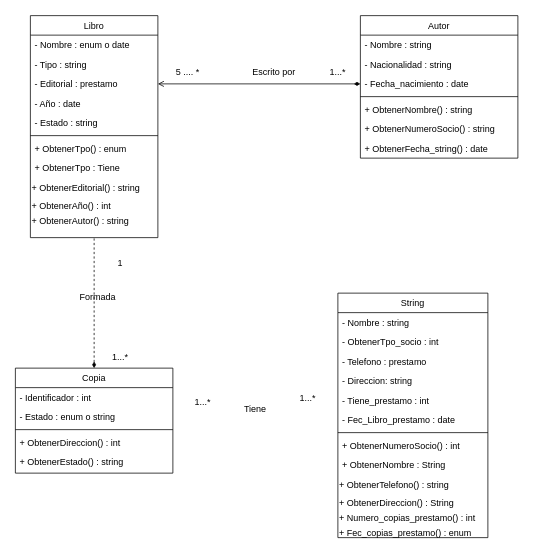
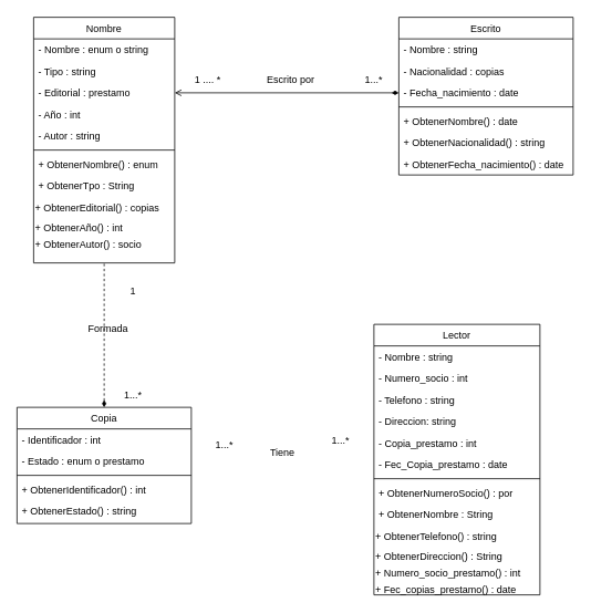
- <mxCell id="2" value="Libro" style="swimlane;fontStyle=0;align=center;verticalAlign=top;childLayout=stackLayout;horizontal=1;startSize=26;horizontalStack=0;resizeParent=1;resizeLast=0;collapsible=1;marginBottom=0;rounded=0;shadow=0;strokeWidth=1;" parent="1" vertex="1"><mxGeometry x="40" y="20" width="170" height="296" as="geometry"><mxRectangle x="230" y="140" width="160" height="26" as="alternateBounds" /></mxGeometry></mxCell>
+ <mxCell id="2" value="Nombre" style="swimlane;fontStyle=0;align=center;verticalAlign=top;childLayout=stackLayout;horizontal=1;startSize=26;horizontalStack=0;resizeParent=1;resizeLast=0;collapsible=1;marginBottom=0;rounded=0;shadow=0;strokeWidth=1;" parent="1" vertex="1"><mxGeometry x="40" y="20" width="170" height="296" as="geometry"><mxRectangle x="230" y="140" width="160" height="26" as="alternateBounds" /></mxGeometry></mxCell>
- <mxCell id="14" value="Autor" style="swimlane;fontStyle=0;align=center;verticalAlign=top;childLayout=stackLayout;horizontal=1;startSize=26;horizontalStack=0;resizeParent=1;resizeLast=0;collapsible=1;marginBottom=0;rounded=0;shadow=0;strokeWidth=1;" vertex="1" parent="1"><mxGeometry x="480" y="20" width="210" height="190" as="geometry"><mxRectangle x="230" y="140" width="160" height="26" as="alternateBounds" /></mxGeometry></mxCell>
+ <mxCell id="14" value="Escrito" style="swimlane;fontStyle=0;align=center;verticalAlign=top;childLayout=stackLayout;horizontal=1;startSize=26;horizontalStack=0;resizeParent=1;resizeLast=0;collapsible=1;marginBottom=0;rounded=0;shadow=0;strokeWidth=1;" vertex="1" parent="1"><mxGeometry x="480" y="20" width="210" height="190" as="geometry"><mxRectangle x="230" y="140" width="160" height="26" as="alternateBounds" /></mxGeometry></mxCell>
- <mxCell id="3" value="- Nombre : enum o date" style="text;align=left;verticalAlign=top;spacingLeft=4;spacingRight=4;overflow=hidden;rotatable=0;points=[[0,0.5],[1,0.5]];portConstraint=eastwest;rounded=0;shadow=0;html=0;" parent="2" vertex="1"><mxGeometry y="26" width="170" height="26" as="geometry" /></mxCell>
+ <mxCell id="3" value="- Nombre : enum o string" style="text;align=left;verticalAlign=top;spacingLeft=4;spacingRight=4;overflow=hidden;rotatable=0;points=[[0,0.5],[1,0.5]];portConstraint=eastwest;rounded=0;shadow=0;html=0;" parent="2" vertex="1"><mxGeometry y="26" width="170" height="26" as="geometry" /></mxCell>
- <mxCell id="16" value="- Nacionalidad : string" style="text;align=left;verticalAlign=top;spacingLeft=4;spacingRight=4;overflow=hidden;rotatable=0;points=[[0,0.5],[1,0.5]];portConstraint=eastwest;" vertex="1" parent="14"><mxGeometry y="52" width="210" height="26" as="geometry" /></mxCell>
+ <mxCell id="16" value="- Nacionalidad : copias" style="text;align=left;verticalAlign=top;spacingLeft=4;spacingRight=4;overflow=hidden;rotatable=0;points=[[0,0.5],[1,0.5]];portConstraint=eastwest;" vertex="1" parent="14"><mxGeometry y="52" width="210" height="26" as="geometry" /></mxCell>
- <mxCell id="45" value="5 .... *" style="text;html=1;align=center;verticalAlign=middle;whiteSpace=wrap;rounded=0;" vertex="1" parent="1"><mxGeometry x="220" y="80" width="60" height="30" as="geometry" /></mxCell>
+ <mxCell id="45" value="1 .... *" style="text;html=1;align=center;verticalAlign=middle;whiteSpace=wrap;rounded=0;" vertex="1" parent="1"><mxGeometry x="220" y="80" width="60" height="30" as="geometry" /></mxCell>
- <mxCell id="44" value="Escrito por" style="text;html=1;align=center;verticalAlign=middle;whiteSpace=wrap;rounded=0;" vertex="1" parent="1"><mxGeometry x="335" y="80" width="60" height="30" as="geometry" /></mxCell>
+ <mxCell id="44" value="Escrito por" style="text;html=1;align=center;verticalAlign=middle;whiteSpace=wrap;rounded=0;" vertex="1" parent="1"><mxGeometry x="320" y="80" width="60" height="30" as="geometry" /></mxCell>
- <mxCell id="6" value="- Año : date" style="text;align=left;verticalAlign=top;spacingLeft=4;spacingRight=4;overflow=hidden;rotatable=0;points=[[0,0.5],[1,0.5]];portConstraint=eastwest;" vertex="1" parent="2"><mxGeometry y="104" width="170" height="26" as="geometry" /></mxCell>
+ <mxCell id="6" value="- Año : int" style="text;align=left;verticalAlign=top;spacingLeft=4;spacingRight=4;overflow=hidden;rotatable=0;points=[[0,0.5],[1,0.5]];portConstraint=eastwest;" vertex="1" parent="2"><mxGeometry y="104" width="170" height="26" as="geometry" /></mxCell>
- <mxCell id="19" value="+ ObtenerNombre() : string" style="text;align=left;verticalAlign=top;spacingLeft=4;spacingRight=4;overflow=hidden;rotatable=0;points=[[0,0.5],[1,0.5]];portConstraint=eastwest;" vertex="1" parent="14"><mxGeometry y="112" width="210" height="26" as="geometry" /></mxCell>
+ <mxCell id="19" value="+ ObtenerNombre() : date" style="text;align=left;verticalAlign=top;spacingLeft=4;spacingRight=4;overflow=hidden;rotatable=0;points=[[0,0.5],[1,0.5]];portConstraint=eastwest;" vertex="1" parent="14"><mxGeometry y="112" width="210" height="26" as="geometry" /></mxCell>
- <mxCell id="7" value="- Estado : string" style="text;align=left;verticalAlign=top;spacingLeft=4;spacingRight=4;overflow=hidden;rotatable=0;points=[[0,0.5],[1,0.5]];portConstraint=eastwest;" vertex="1" parent="2"><mxGeometry y="130" width="170" height="26" as="geometry" /></mxCell>
+ <mxCell id="7" value="- Autor : string" style="text;align=left;verticalAlign=top;spacingLeft=4;spacingRight=4;overflow=hidden;rotatable=0;points=[[0,0.5],[1,0.5]];portConstraint=eastwest;" vertex="1" parent="2"><mxGeometry y="130" width="170" height="26" as="geometry" /></mxCell>
- <mxCell id="20" value="+ ObtenerNumeroSocio() : string" style="text;align=left;verticalAlign=top;spacingLeft=4;spacingRight=4;overflow=hidden;rotatable=0;points=[[0,0.5],[1,0.5]];portConstraint=eastwest;" vertex="1" parent="14"><mxGeometry y="138" width="210" height="26" as="geometry" /></mxCell>
+ <mxCell id="20" value="+ ObtenerNacionalidad() : string" style="text;align=left;verticalAlign=top;spacingLeft=4;spacingRight=4;overflow=hidden;rotatable=0;points=[[0,0.5],[1,0.5]];portConstraint=eastwest;" vertex="1" parent="14"><mxGeometry y="138" width="210" height="26" as="geometry" /></mxCell>
- <mxCell id="9" value="+ ObtenerTpo() : enum" style="text;align=left;verticalAlign=top;spacingLeft=4;spacingRight=4;overflow=hidden;rotatable=0;points=[[0,0.5],[1,0.5]];portConstraint=eastwest;" vertex="1" parent="2"><mxGeometry y="164" width="170" height="26" as="geometry" /></mxCell>
+ <mxCell id="9" value="+ ObtenerNombre() : enum" style="text;align=left;verticalAlign=top;spacingLeft=4;spacingRight=4;overflow=hidden;rotatable=0;points=[[0,0.5],[1,0.5]];portConstraint=eastwest;" vertex="1" parent="2"><mxGeometry y="164" width="170" height="26" as="geometry" /></mxCell>
- <mxCell id="21" value="+ ObtenerFecha_string() : date" style="text;align=left;verticalAlign=top;spacingLeft=4;spacingRight=4;overflow=hidden;rotatable=0;points=[[0,0.5],[1,0.5]];portConstraint=eastwest;" vertex="1" parent="14"><mxGeometry y="164" width="210" height="26" as="geometry" /></mxCell>
+ <mxCell id="21" value="+ ObtenerFecha_nacimiento() : date" style="text;align=left;verticalAlign=top;spacingLeft=4;spacingRight=4;overflow=hidden;rotatable=0;points=[[0,0.5],[1,0.5]];portConstraint=eastwest;" vertex="1" parent="14"><mxGeometry y="164" width="210" height="26" as="geometry" /></mxCell>
- <mxCell id="10" value="+ ObtenerTpo : Tiene" style="text;align=left;verticalAlign=top;spacingLeft=4;spacingRight=4;overflow=hidden;rotatable=0;points=[[0,0.5],[1,0.5]];portConstraint=eastwest;" vertex="1" parent="2"><mxGeometry y="190" width="170" height="26" as="geometry" /></mxCell>
+ <mxCell id="10" value="+ ObtenerTpo : String" style="text;align=left;verticalAlign=top;spacingLeft=4;spacingRight=4;overflow=hidden;rotatable=0;points=[[0,0.5],[1,0.5]];portConstraint=eastwest;" vertex="1" parent="2"><mxGeometry y="190" width="170" height="26" as="geometry" /></mxCell>
- <mxCell id="11" value="+ ObtenerEditorial() : string" style="text;whiteSpace=wrap;html=1;" vertex="1" parent="2"><mxGeometry y="216" width="170" height="24" as="geometry" /></mxCell>
+ <mxCell id="11" value="+ ObtenerEditorial() : copias" style="text;whiteSpace=wrap;html=1;" vertex="1" parent="2"><mxGeometry y="216" width="170" height="24" as="geometry" /></mxCell>
- <mxCell id="13" value="+ ObtenerAutor() : string" style="text;whiteSpace=wrap;html=1;" vertex="1" parent="2"><mxGeometry y="260" width="170" height="20" as="geometry" /></mxCell>
+ <mxCell id="13" value="+ ObtenerAutor() : socio" style="text;whiteSpace=wrap;html=1;" vertex="1" parent="2"><mxGeometry y="260" width="170" height="20" as="geometry" /></mxCell>
- <mxCell id="28" value="String" style="swimlane;fontStyle=0;align=center;verticalAlign=top;childLayout=stackLayout;horizontal=1;startSize=26;horizontalStack=0;resizeParent=1;resizeLast=0;collapsible=1;marginBottom=0;rounded=0;shadow=0;strokeWidth=1;" vertex="1" parent="1"><mxGeometry x="450" y="390" width="200" height="326" as="geometry"><mxRectangle x="230" y="140" width="160" height="26" as="alternateBounds" /></mxGeometry></mxCell>
+ <mxCell id="28" value="Lector" style="swimlane;fontStyle=0;align=center;verticalAlign=top;childLayout=stackLayout;horizontal=1;startSize=26;horizontalStack=0;resizeParent=1;resizeLast=0;collapsible=1;marginBottom=0;rounded=0;shadow=0;strokeWidth=1;" vertex="1" parent="1"><mxGeometry x="450" y="390" width="200" height="326" as="geometry"><mxRectangle x="230" y="140" width="160" height="26" as="alternateBounds" /></mxGeometry></mxCell>
- <mxCell id="30" value="- ObtenerTpo_socio : int" style="text;align=left;verticalAlign=top;spacingLeft=4;spacingRight=4;overflow=hidden;rotatable=0;points=[[0,0.5],[1,0.5]];portConstraint=eastwest;" vertex="1" parent="28"><mxGeometry y="52" width="200" height="26" as="geometry" /></mxCell>
+ <mxCell id="30" value="- Numero_socio : int" style="text;align=left;verticalAlign=top;spacingLeft=4;spacingRight=4;overflow=hidden;rotatable=0;points=[[0,0.5],[1,0.5]];portConstraint=eastwest;" vertex="1" parent="28"><mxGeometry y="52" width="200" height="26" as="geometry" /></mxCell>
- <mxCell id="31" value="- Telefono : prestamo" style="text;align=left;verticalAlign=top;spacingLeft=4;spacingRight=4;overflow=hidden;rotatable=0;points=[[0,0.5],[1,0.5]];portConstraint=eastwest;" vertex="1" parent="28"><mxGeometry y="78" width="200" height="26" as="geometry" /></mxCell>
+ <mxCell id="31" value="- Telefono : string" style="text;align=left;verticalAlign=top;spacingLeft=4;spacingRight=4;overflow=hidden;rotatable=0;points=[[0,0.5],[1,0.5]];portConstraint=eastwest;" vertex="1" parent="28"><mxGeometry y="78" width="200" height="26" as="geometry" /></mxCell>
- <mxCell id="33" value="- Tiene_prestamo : int" style="text;align=left;verticalAlign=top;spacingLeft=4;spacingRight=4;overflow=hidden;rotatable=0;points=[[0,0.5],[1,0.5]];portConstraint=eastwest;" vertex="1" parent="28"><mxGeometry y="130" width="200" height="26" as="geometry" /></mxCell>
+ <mxCell id="33" value="- Copia_prestamo : int" style="text;align=left;verticalAlign=top;spacingLeft=4;spacingRight=4;overflow=hidden;rotatable=0;points=[[0,0.5],[1,0.5]];portConstraint=eastwest;" vertex="1" parent="28"><mxGeometry y="130" width="200" height="26" as="geometry" /></mxCell>
- <mxCell id="24" value="- Estado : enum o string" style="text;align=left;verticalAlign=top;spacingLeft=4;spacingRight=4;overflow=hidden;rotatable=0;points=[[0,0.5],[1,0.5]];portConstraint=eastwest;" vertex="1" parent="22"><mxGeometry y="52" width="210" height="26" as="geometry" /></mxCell>
+ <mxCell id="24" value="- Estado : enum o prestamo" style="text;align=left;verticalAlign=top;spacingLeft=4;spacingRight=4;overflow=hidden;rotatable=0;points=[[0,0.5],[1,0.5]];portConstraint=eastwest;" vertex="1" parent="22"><mxGeometry y="52" width="210" height="26" as="geometry" /></mxCell>
- <mxCell id="34" value="- Fec_Libro_prestamo : date" style="text;align=left;verticalAlign=top;spacingLeft=4;spacingRight=4;overflow=hidden;rotatable=0;points=[[0,0.5],[1,0.5]];portConstraint=eastwest;" vertex="1" parent="28"><mxGeometry y="156" width="200" height="26" as="geometry" /></mxCell>
+ <mxCell id="34" value="- Fec_Copia_prestamo : date" style="text;align=left;verticalAlign=top;spacingLeft=4;spacingRight=4;overflow=hidden;rotatable=0;points=[[0,0.5],[1,0.5]];portConstraint=eastwest;" vertex="1" parent="28"><mxGeometry y="156" width="200" height="26" as="geometry" /></mxCell>
- <mxCell id="26" value="+ ObtenerDireccion() : int" style="text;align=left;verticalAlign=top;spacingLeft=4;spacingRight=4;overflow=hidden;rotatable=0;points=[[0,0.5],[1,0.5]];portConstraint=eastwest;" vertex="1" parent="22"><mxGeometry y="86" width="210" height="26" as="geometry" /></mxCell>
+ <mxCell id="26" value="+ ObtenerIdentificador() : int" style="text;align=left;verticalAlign=top;spacingLeft=4;spacingRight=4;overflow=hidden;rotatable=0;points=[[0,0.5],[1,0.5]];portConstraint=eastwest;" vertex="1" parent="22"><mxGeometry y="86" width="210" height="26" as="geometry" /></mxCell>
- <mxCell id="36" value="+ ObtenerNumeroSocio() : int" style="text;align=left;verticalAlign=top;spacingLeft=4;spacingRight=4;overflow=hidden;rotatable=0;points=[[0,0.5],[1,0.5]];portConstraint=eastwest;" vertex="1" parent="28"><mxGeometry y="190" width="200" height="26" as="geometry" /></mxCell>
+ <mxCell id="36" value="+ ObtenerNumeroSocio() : por" style="text;align=left;verticalAlign=top;spacingLeft=4;spacingRight=4;overflow=hidden;rotatable=0;points=[[0,0.5],[1,0.5]];portConstraint=eastwest;" vertex="1" parent="28"><mxGeometry y="190" width="200" height="26" as="geometry" /></mxCell>
- <mxCell id="40" value="+ Numero_copias_prestamo() : int" style="text;whiteSpace=wrap;html=1;" vertex="1" parent="28"><mxGeometry y="286" width="200" height="20" as="geometry" /></mxCell>
+ <mxCell id="40" value="+ Numero_socio_prestamo() : int" style="text;whiteSpace=wrap;html=1;" vertex="1" parent="28"><mxGeometry y="286" width="200" height="20" as="geometry" /></mxCell>
- <mxCell id="41" value="+ Fec_copias_prestamo() : enum" style="text;whiteSpace=wrap;html=1;" vertex="1" parent="28"><mxGeometry y="306" width="200" height="20" as="geometry" /></mxCell>
+ <mxCell id="41" value="+ Fec_copias_prestamo() : date" style="text;whiteSpace=wrap;html=1;" vertex="1" parent="28"><mxGeometry y="306" width="200" height="20" as="geometry" /></mxCell>
